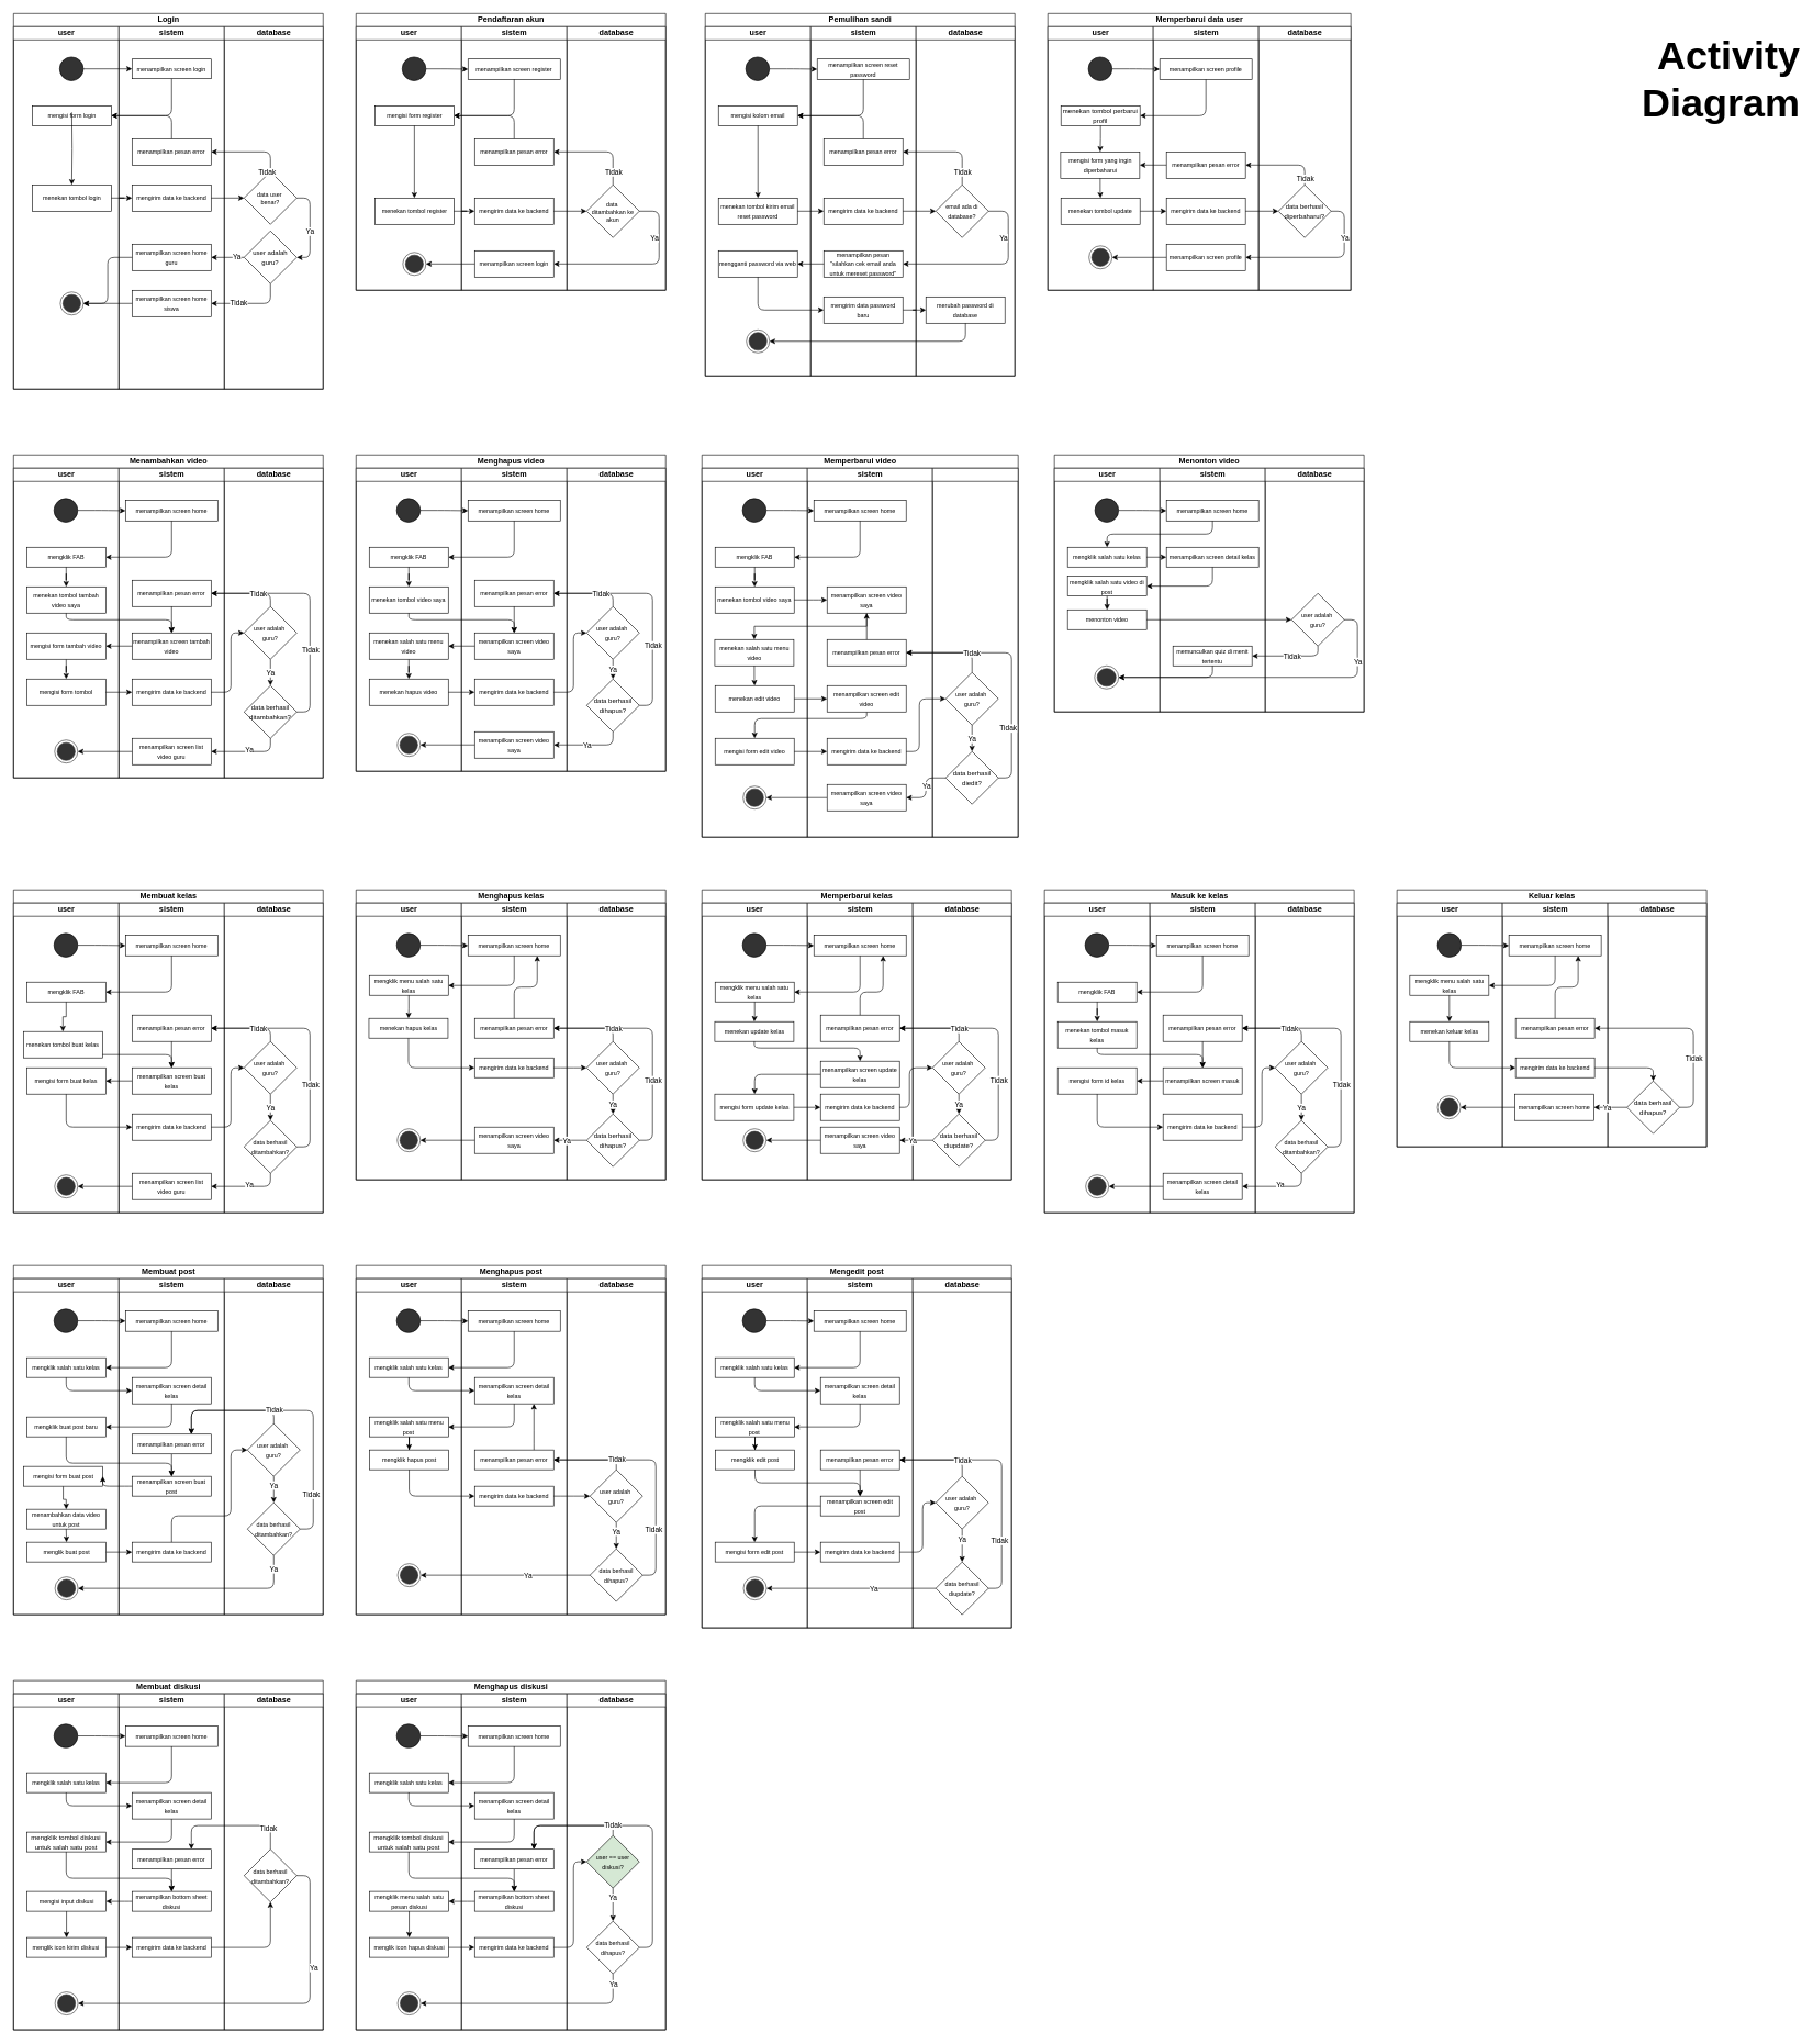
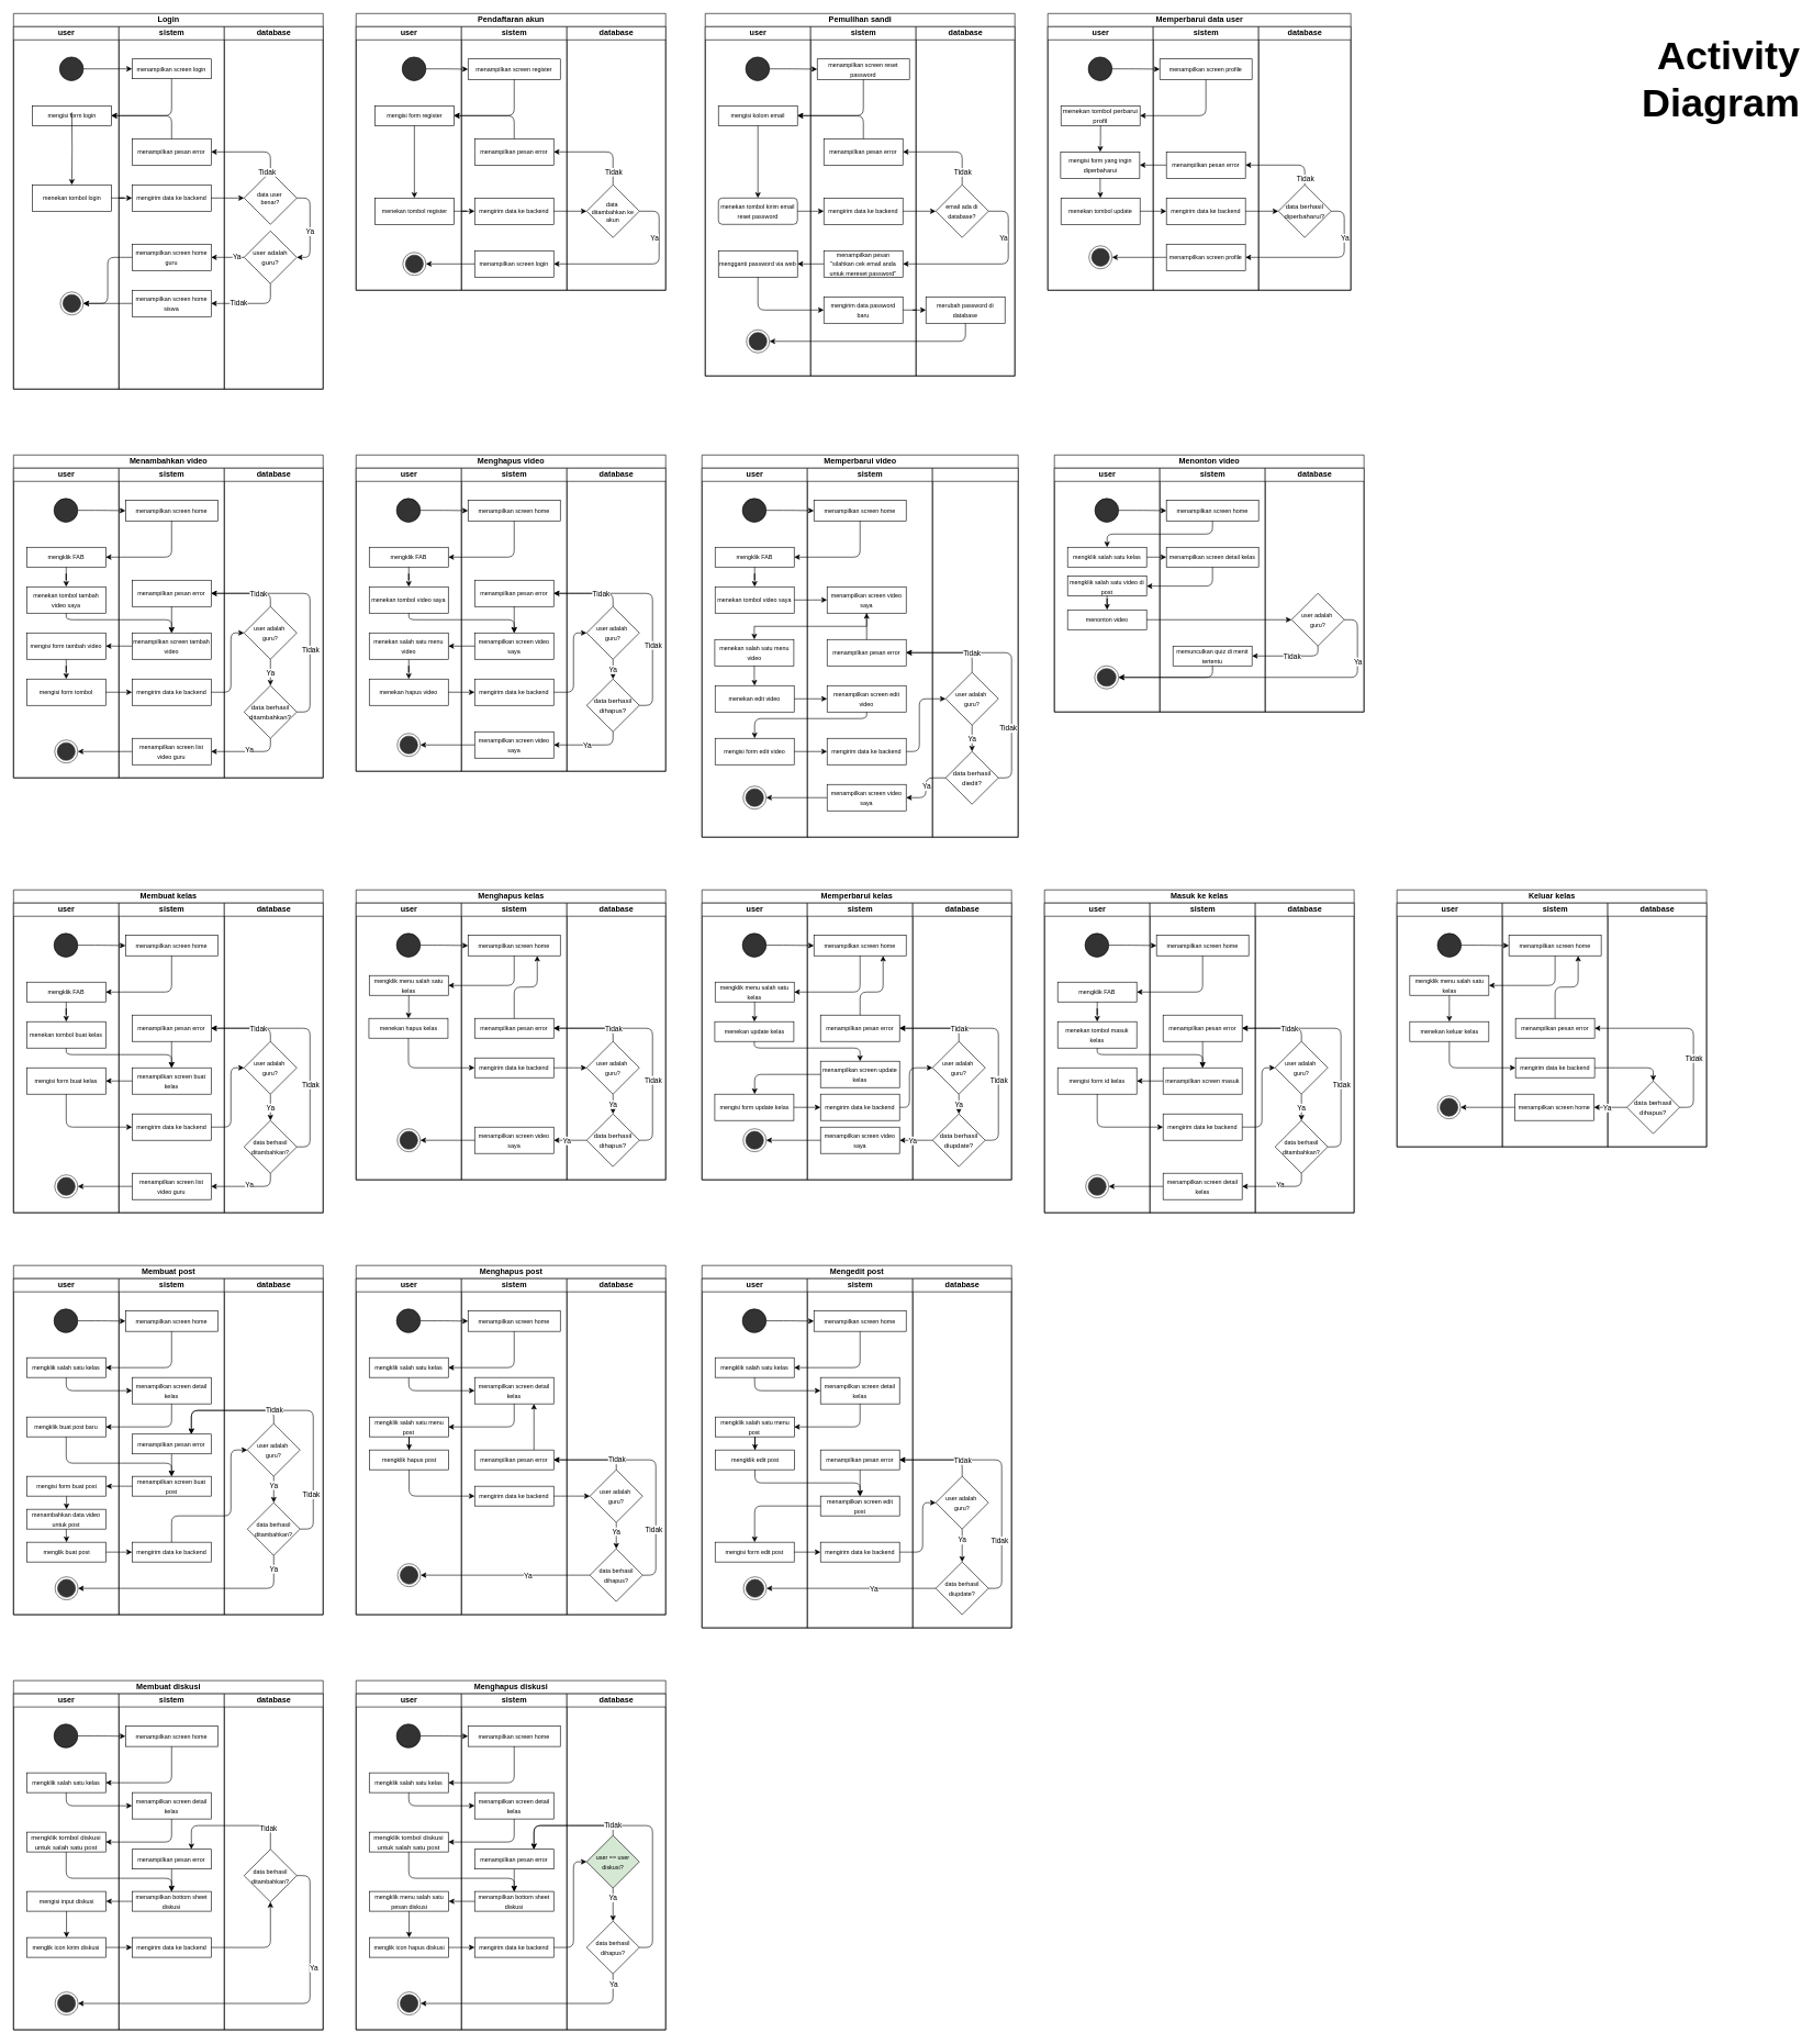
- <mxCell id="61" value="&lt;font style=&quot;font-size: 9px;&quot;&gt;menekan tombol kirim email reset password&lt;/font&gt;" style="rounded=0;whiteSpace=wrap;html=1;" vertex="1" parent="58"><mxGeometry x="20" y="260" width="120" height="40" as="geometry" /></mxCell>
+ <mxCell id="61" value="&lt;font style=&quot;font-size: 9px;&quot;&gt;menekan tombol kirim email reset password&lt;/font&gt;" style="whiteSpace=wrap;html=1;rounded=1;" vertex="1" parent="58"><mxGeometry x="20" y="260" width="120" height="40" as="geometry" /></mxCell>
- <mxCell id="250" value="&lt;font style=&quot;font-size: 9px;&quot;&gt;menekan tombol buat kelas&lt;/font&gt;" style="rounded=0;whiteSpace=wrap;html=1;" vertex="1" parent="247"><mxGeometry x="15" y="195" width="120" height="40" as="geometry" /></mxCell>
+ <mxCell id="250" value="&lt;font style=&quot;font-size: 9px;&quot;&gt;menekan tombol buat kelas&lt;/font&gt;" style="rounded=0;whiteSpace=wrap;html=1;" vertex="1" parent="247"><mxGeometry x="20" y="180" width="120" height="40" as="geometry" /></mxCell>
- <mxCell id="404" value="&lt;font style=&quot;font-size: 9px;&quot;&gt;mengisi form buat post&lt;/font&gt;" style="rounded=0;whiteSpace=wrap;html=1;" vertex="1" parent="399"><mxGeometry x="15.5" y="285" width="120" height="30" as="geometry" /></mxCell>
+ <mxCell id="404" value="&lt;font style=&quot;font-size: 9px;&quot;&gt;mengisi form buat post&lt;/font&gt;" style="rounded=0;whiteSpace=wrap;html=1;" vertex="1" parent="399"><mxGeometry x="20.5" y="300" width="120" height="30" as="geometry" /></mxCell>
